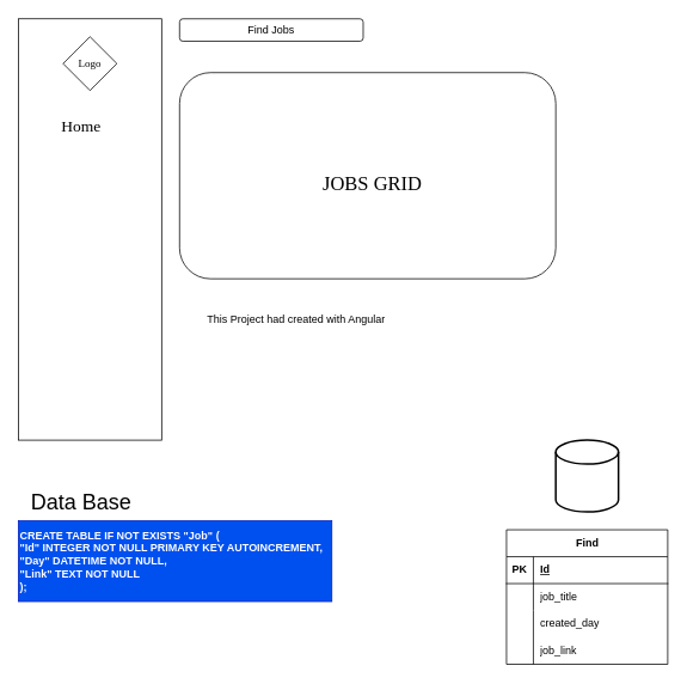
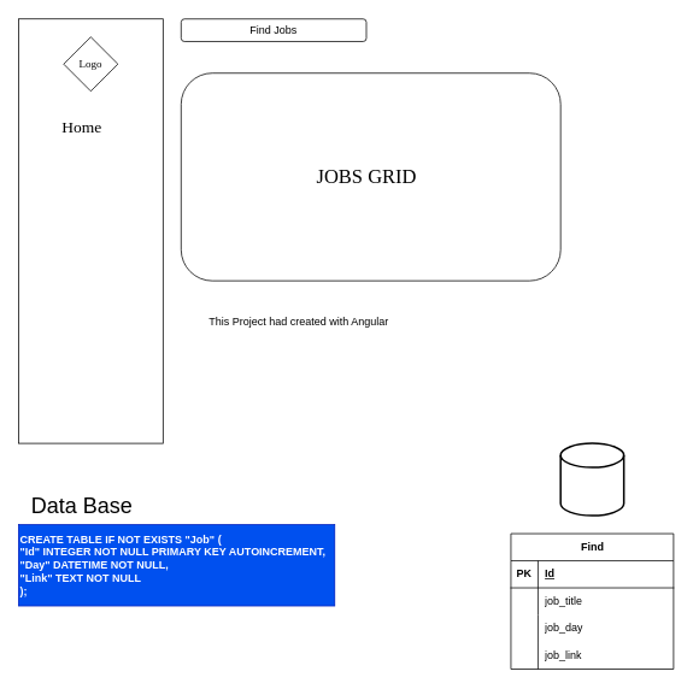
- <mxCell id="5" value="JOBS GRID" style="text;html=1;align=center;verticalAlign=middle;resizable=0;points=[];autosize=1;strokeColor=none;fillColor=none;fontSize=22;fontFamily=Verdana;" parent="1" vertex="1"><mxGeometry x="340" y="185" width="150" height="40" as="geometry" /></mxCell>
+ <mxCell id="5" value="JOBS GRID" style="text;html=1;align=center;verticalAlign=middle;resizable=0;points=[];autosize=1;strokeColor=none;fillColor=none;fontSize=22;fontFamily=Verdana;" parent="1" vertex="1"><mxGeometry x="330" y="175" width="150" height="40" as="geometry" /></mxCell>
- <mxCell id="22" value="created_day" style="shape=partialRectangle;connectable=0;fillColor=none;top=0;left=0;bottom=0;right=0;align=left;spacingLeft=6;overflow=hidden;whiteSpace=wrap;html=1;" vertex="1" parent="20"><mxGeometry x="30" width="150" height="30" as="geometry"><mxRectangle width="150" height="30" as="alternateBounds" /></mxGeometry></mxCell>
+ <mxCell id="22" value="job_day" style="shape=partialRectangle;connectable=0;fillColor=none;top=0;left=0;bottom=0;right=0;align=left;spacingLeft=6;overflow=hidden;whiteSpace=wrap;html=1;" vertex="1" parent="20"><mxGeometry x="30" width="150" height="30" as="geometry"><mxRectangle width="150" height="30" as="alternateBounds" /></mxGeometry></mxCell>
